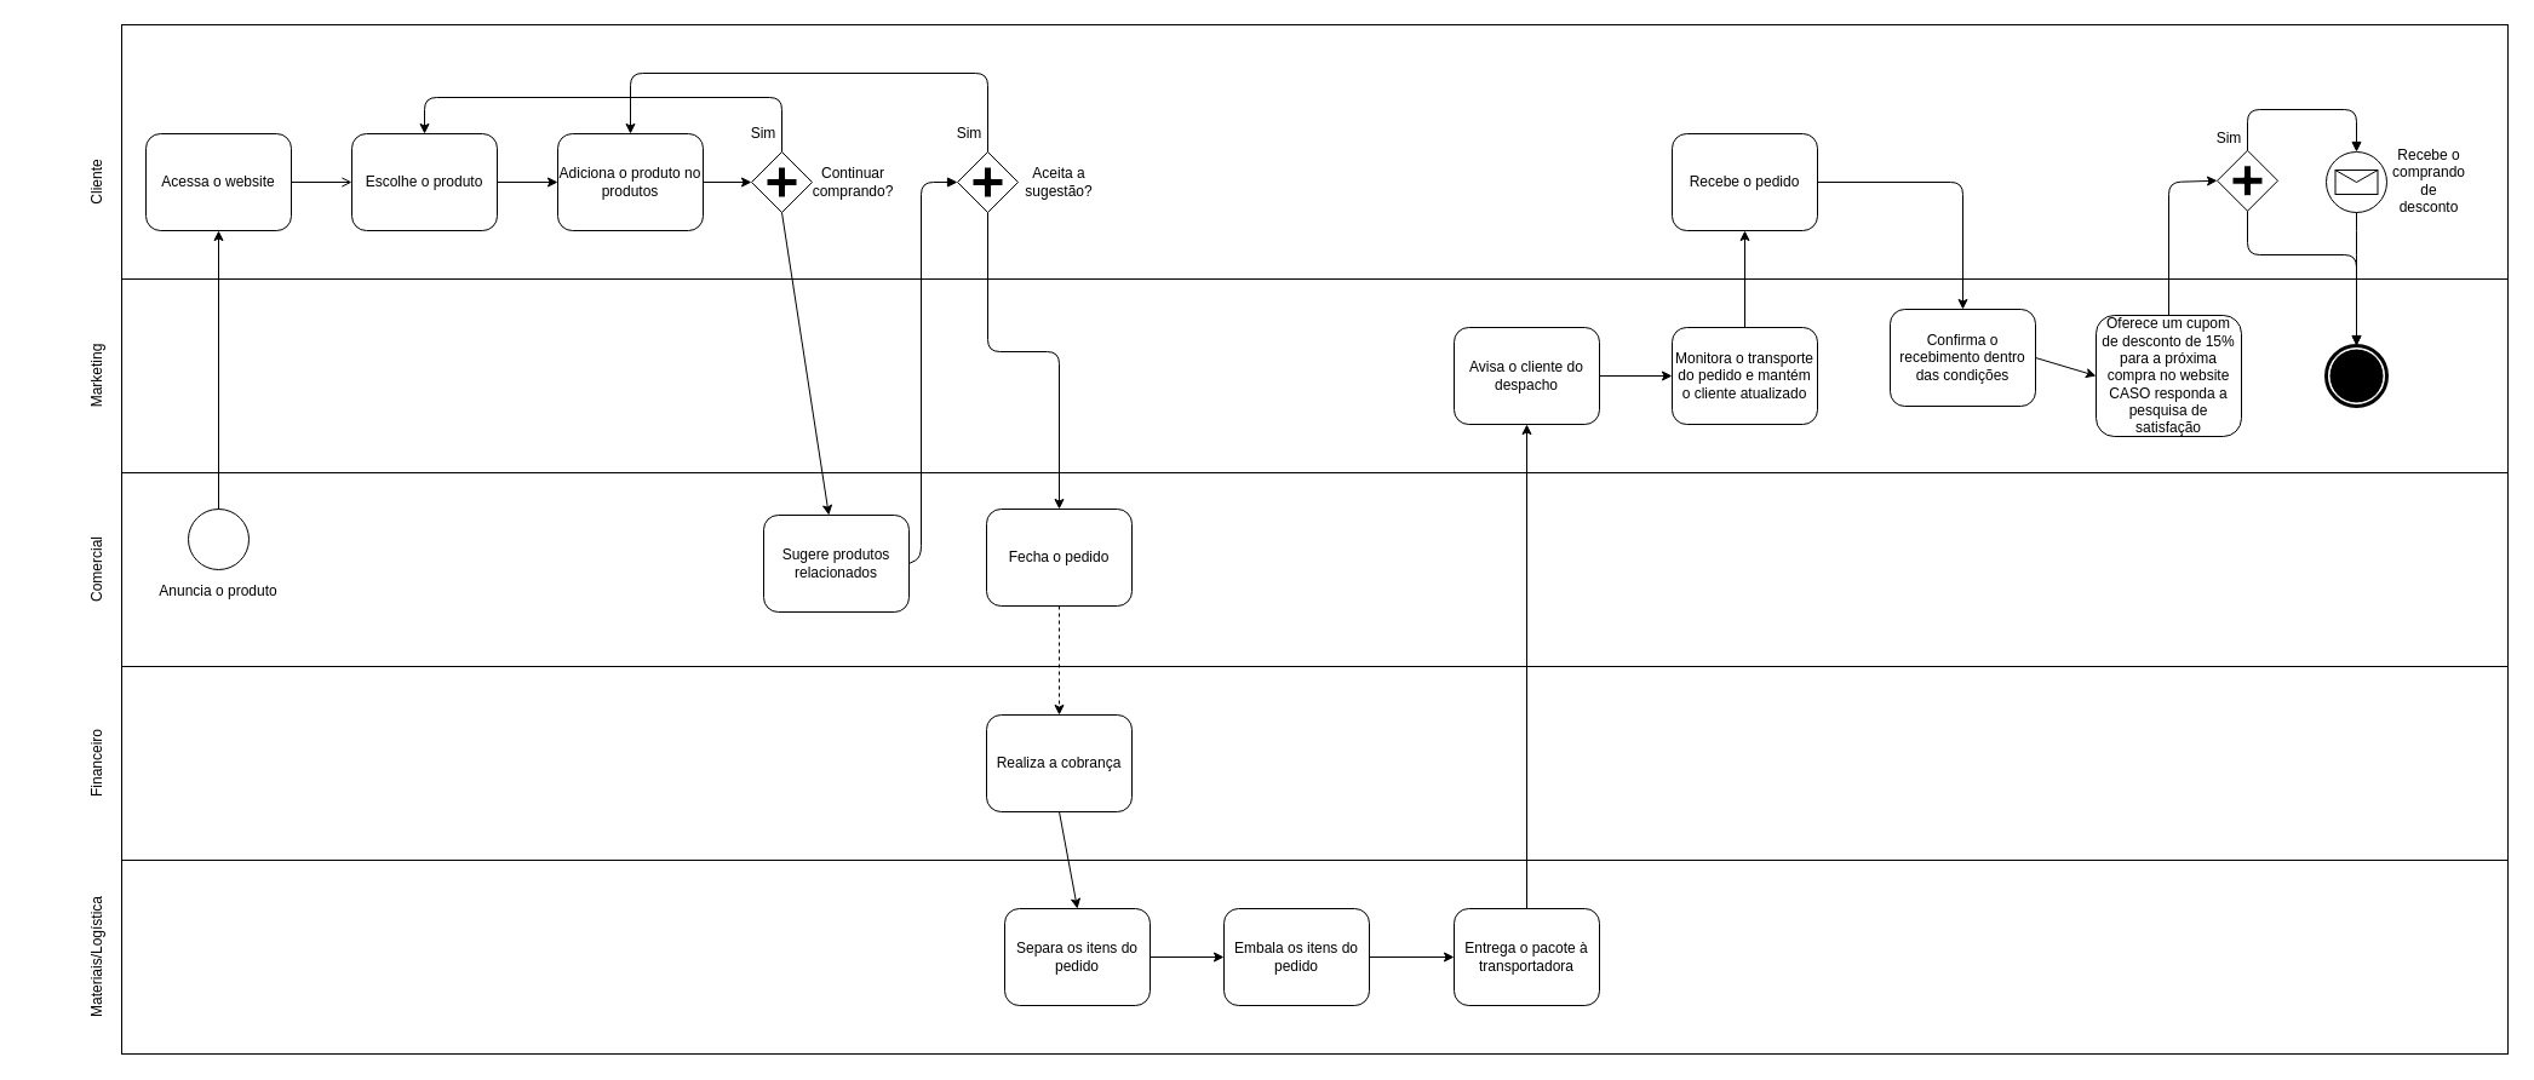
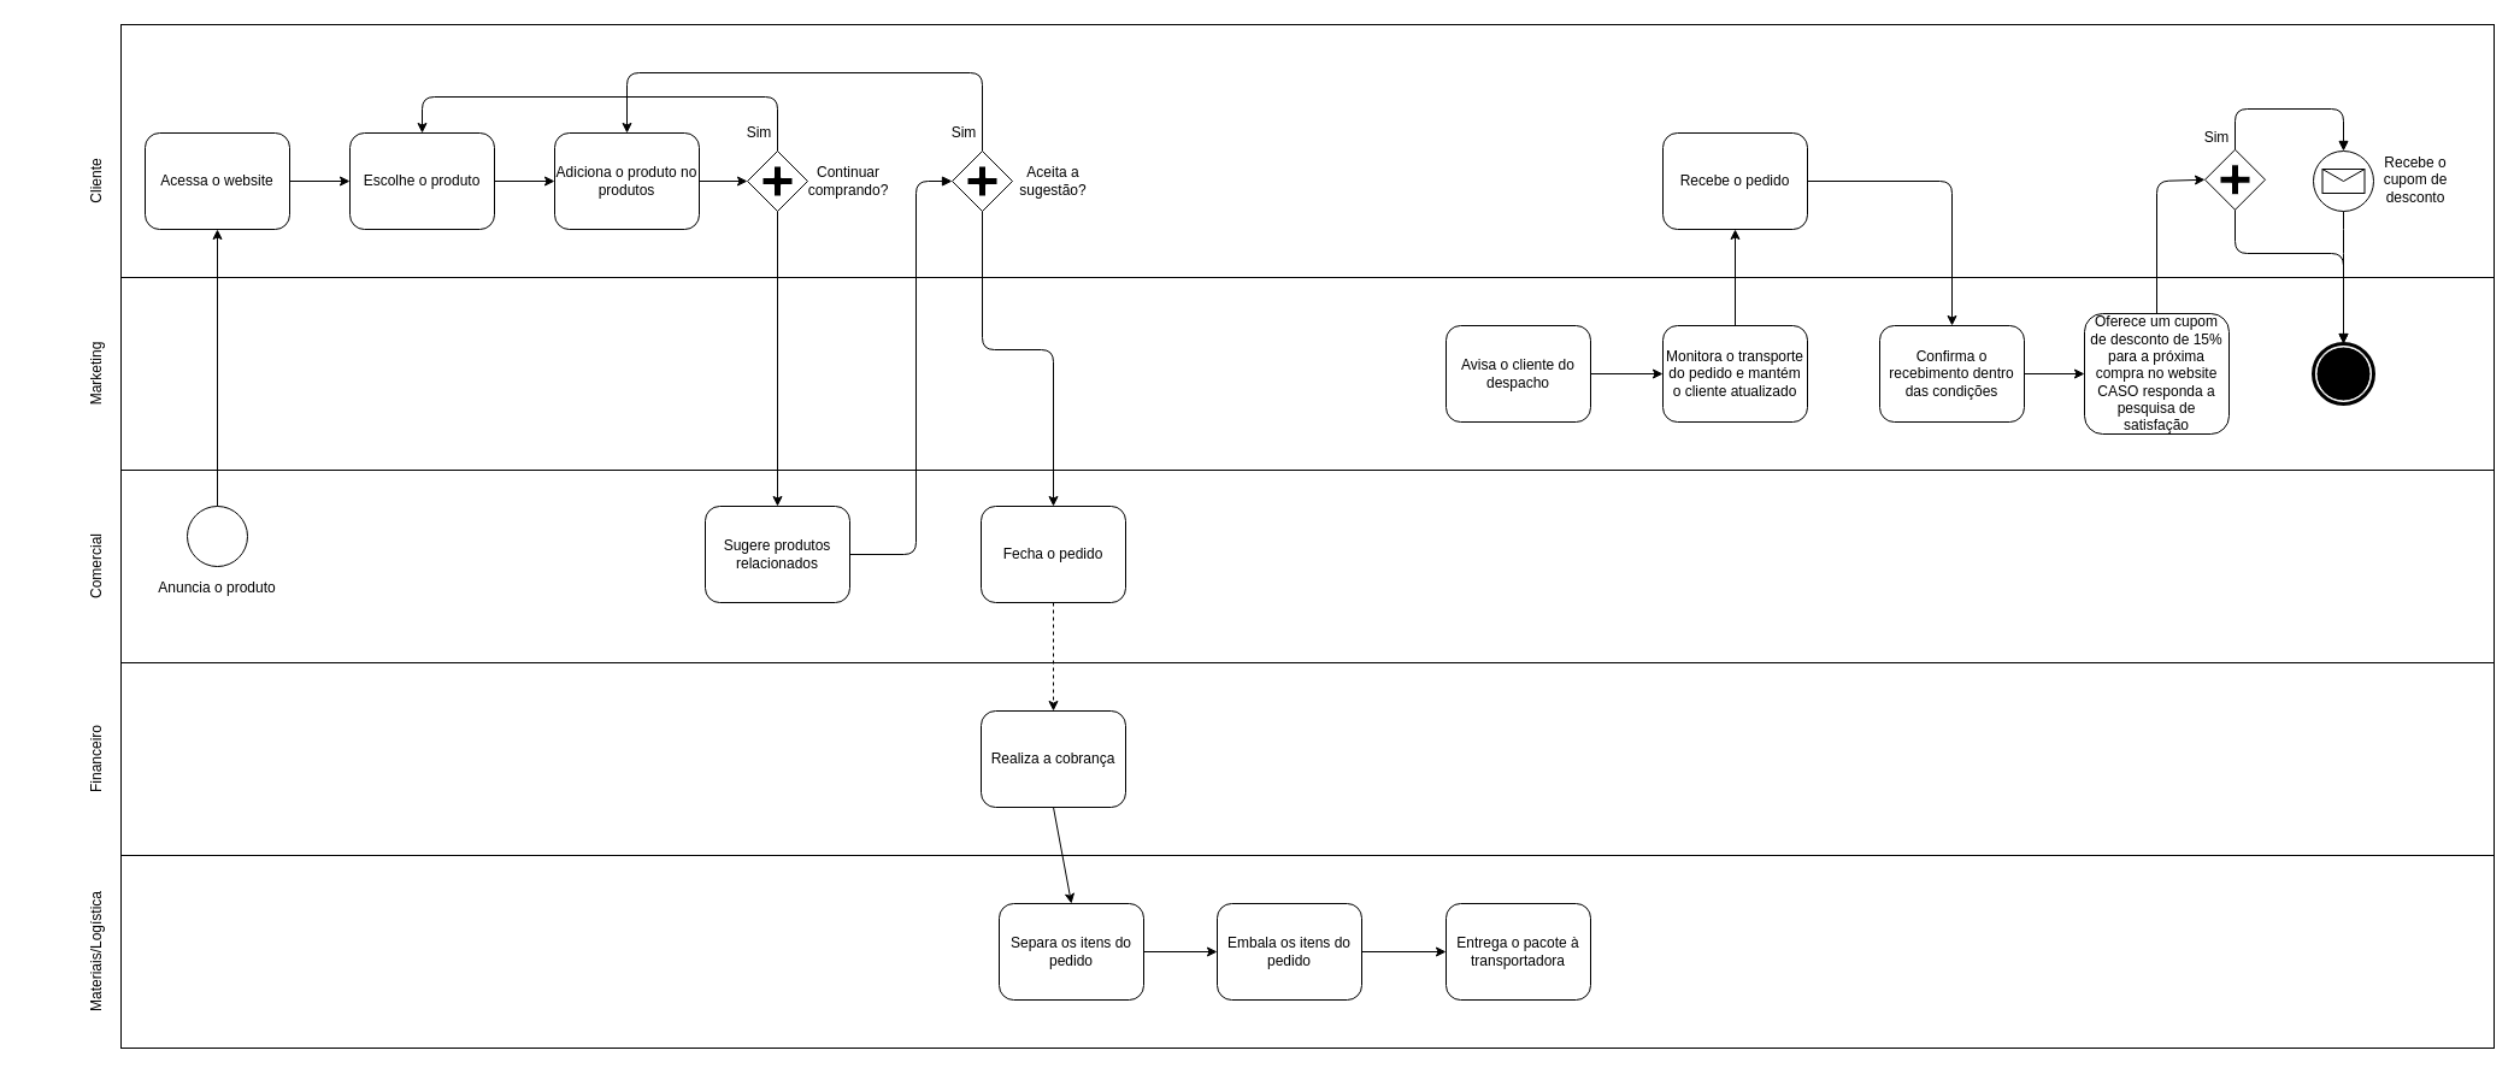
- <mxCell id="52" value="Recebe o&lt;br&gt;comprando de&lt;br&gt;desconto" style="text;html=1;strokeColor=none;fillColor=none;align=center;verticalAlign=middle;whiteSpace=wrap;rounded=0;" vertex="1" parent="1"><mxGeometry x="1970" y="128.75" width="70" height="40" as="geometry" /></mxCell>
+ <mxCell id="52" value="Recebe o&lt;br&gt;cupom de&lt;br&gt;desconto" style="text;html=1;strokeColor=none;fillColor=none;align=center;verticalAlign=middle;whiteSpace=wrap;rounded=0;" vertex="1" parent="1"><mxGeometry x="1970" y="128.75" width="70" height="40" as="geometry" /></mxCell>
- <mxCell id="26" value="" style="endArrow=open;html=1;exitX=1;exitY=0.5;exitDx=0;exitDy=0;entryX=0;entryY=0.5;entryDx=0;entryDy=0;" edge="1" parent="1" source="14" target="15"><mxGeometry width="50" height="50" relative="1" as="geometry"><mxPoint x="500" y="390" as="sourcePoint" /><mxPoint x="550" y="340" as="targetPoint" /></mxGeometry></mxCell>
+ <mxCell id="26" value="" style="endArrow=classic;html=1;exitX=1;exitY=0.5;exitDx=0;exitDy=0;entryX=0;entryY=0.5;entryDx=0;entryDy=0;" edge="1" parent="1" source="14" target="15"><mxGeometry width="50" height="50" relative="1" as="geometry"><mxPoint x="500" y="390" as="sourcePoint" /><mxPoint x="550" y="340" as="targetPoint" /></mxGeometry></mxCell>
- <mxCell id="45" value="Confirma o recebimento dentro das condições" style="shape=ext;rounded=1;html=1;whiteSpace=wrap;" vertex="1" parent="1"><mxGeometry x="1560" y="255" width="120" height="80" as="geometry" /></mxCell>
+ <mxCell id="45" value="Confirma o recebimento dentro das condições" style="shape=ext;rounded=1;html=1;whiteSpace=wrap;" vertex="1" parent="1"><mxGeometry x="1560" y="270" width="120" height="80" as="geometry" /></mxCell>
- <mxCell id="21" value="Sugere produtos relacionados" style="shape=ext;rounded=1;html=1;whiteSpace=wrap;" vertex="1" parent="1"><mxGeometry x="630" y="425" width="120" height="80" as="geometry" /></mxCell>
+ <mxCell id="21" value="Sugere produtos relacionados" style="shape=ext;rounded=1;html=1;whiteSpace=wrap;" vertex="1" parent="1"><mxGeometry x="585" y="420" width="120" height="80" as="geometry" /></mxCell>
- <mxCell id="42" value="" style="endArrow=classic;html=1;exitX=0.5;exitY=0;exitDx=0;exitDy=0;entryX=0.5;entryY=1;entryDx=0;entryDy=0;" edge="1" parent="1" source="35" target="36"><mxGeometry width="50" height="50" relative="1" as="geometry"><mxPoint x="940" y="690" as="sourcePoint" /><mxPoint x="990" y="640" as="targetPoint" /></mxGeometry></mxCell>
